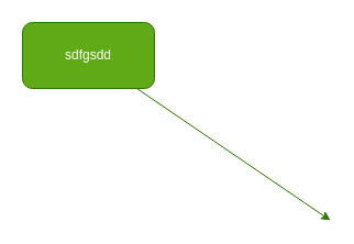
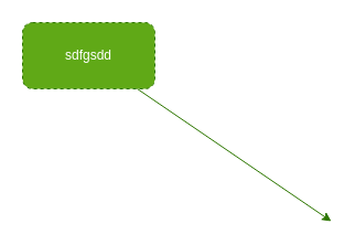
- <mxCell id="3" value="sdfgsdd" style="rounded=1;whiteSpace=wrap;html=1;fillColor=#60a917;fontColor=#ffffff;strokeColor=#2D7600;" vertex="1" parent="1"><mxGeometry x="20" y="20" width="120" height="60" as="geometry" /></mxCell>
+ <mxCell id="3" value="sdfgsdd" style="rounded=1;whiteSpace=wrap;html=1;fillColor=#60a917;fontColor=#ffffff;strokeColor=#2D7600;dashed=1;" vertex="1" parent="1"><mxGeometry x="20" y="20" width="120" height="60" as="geometry" /></mxCell>
